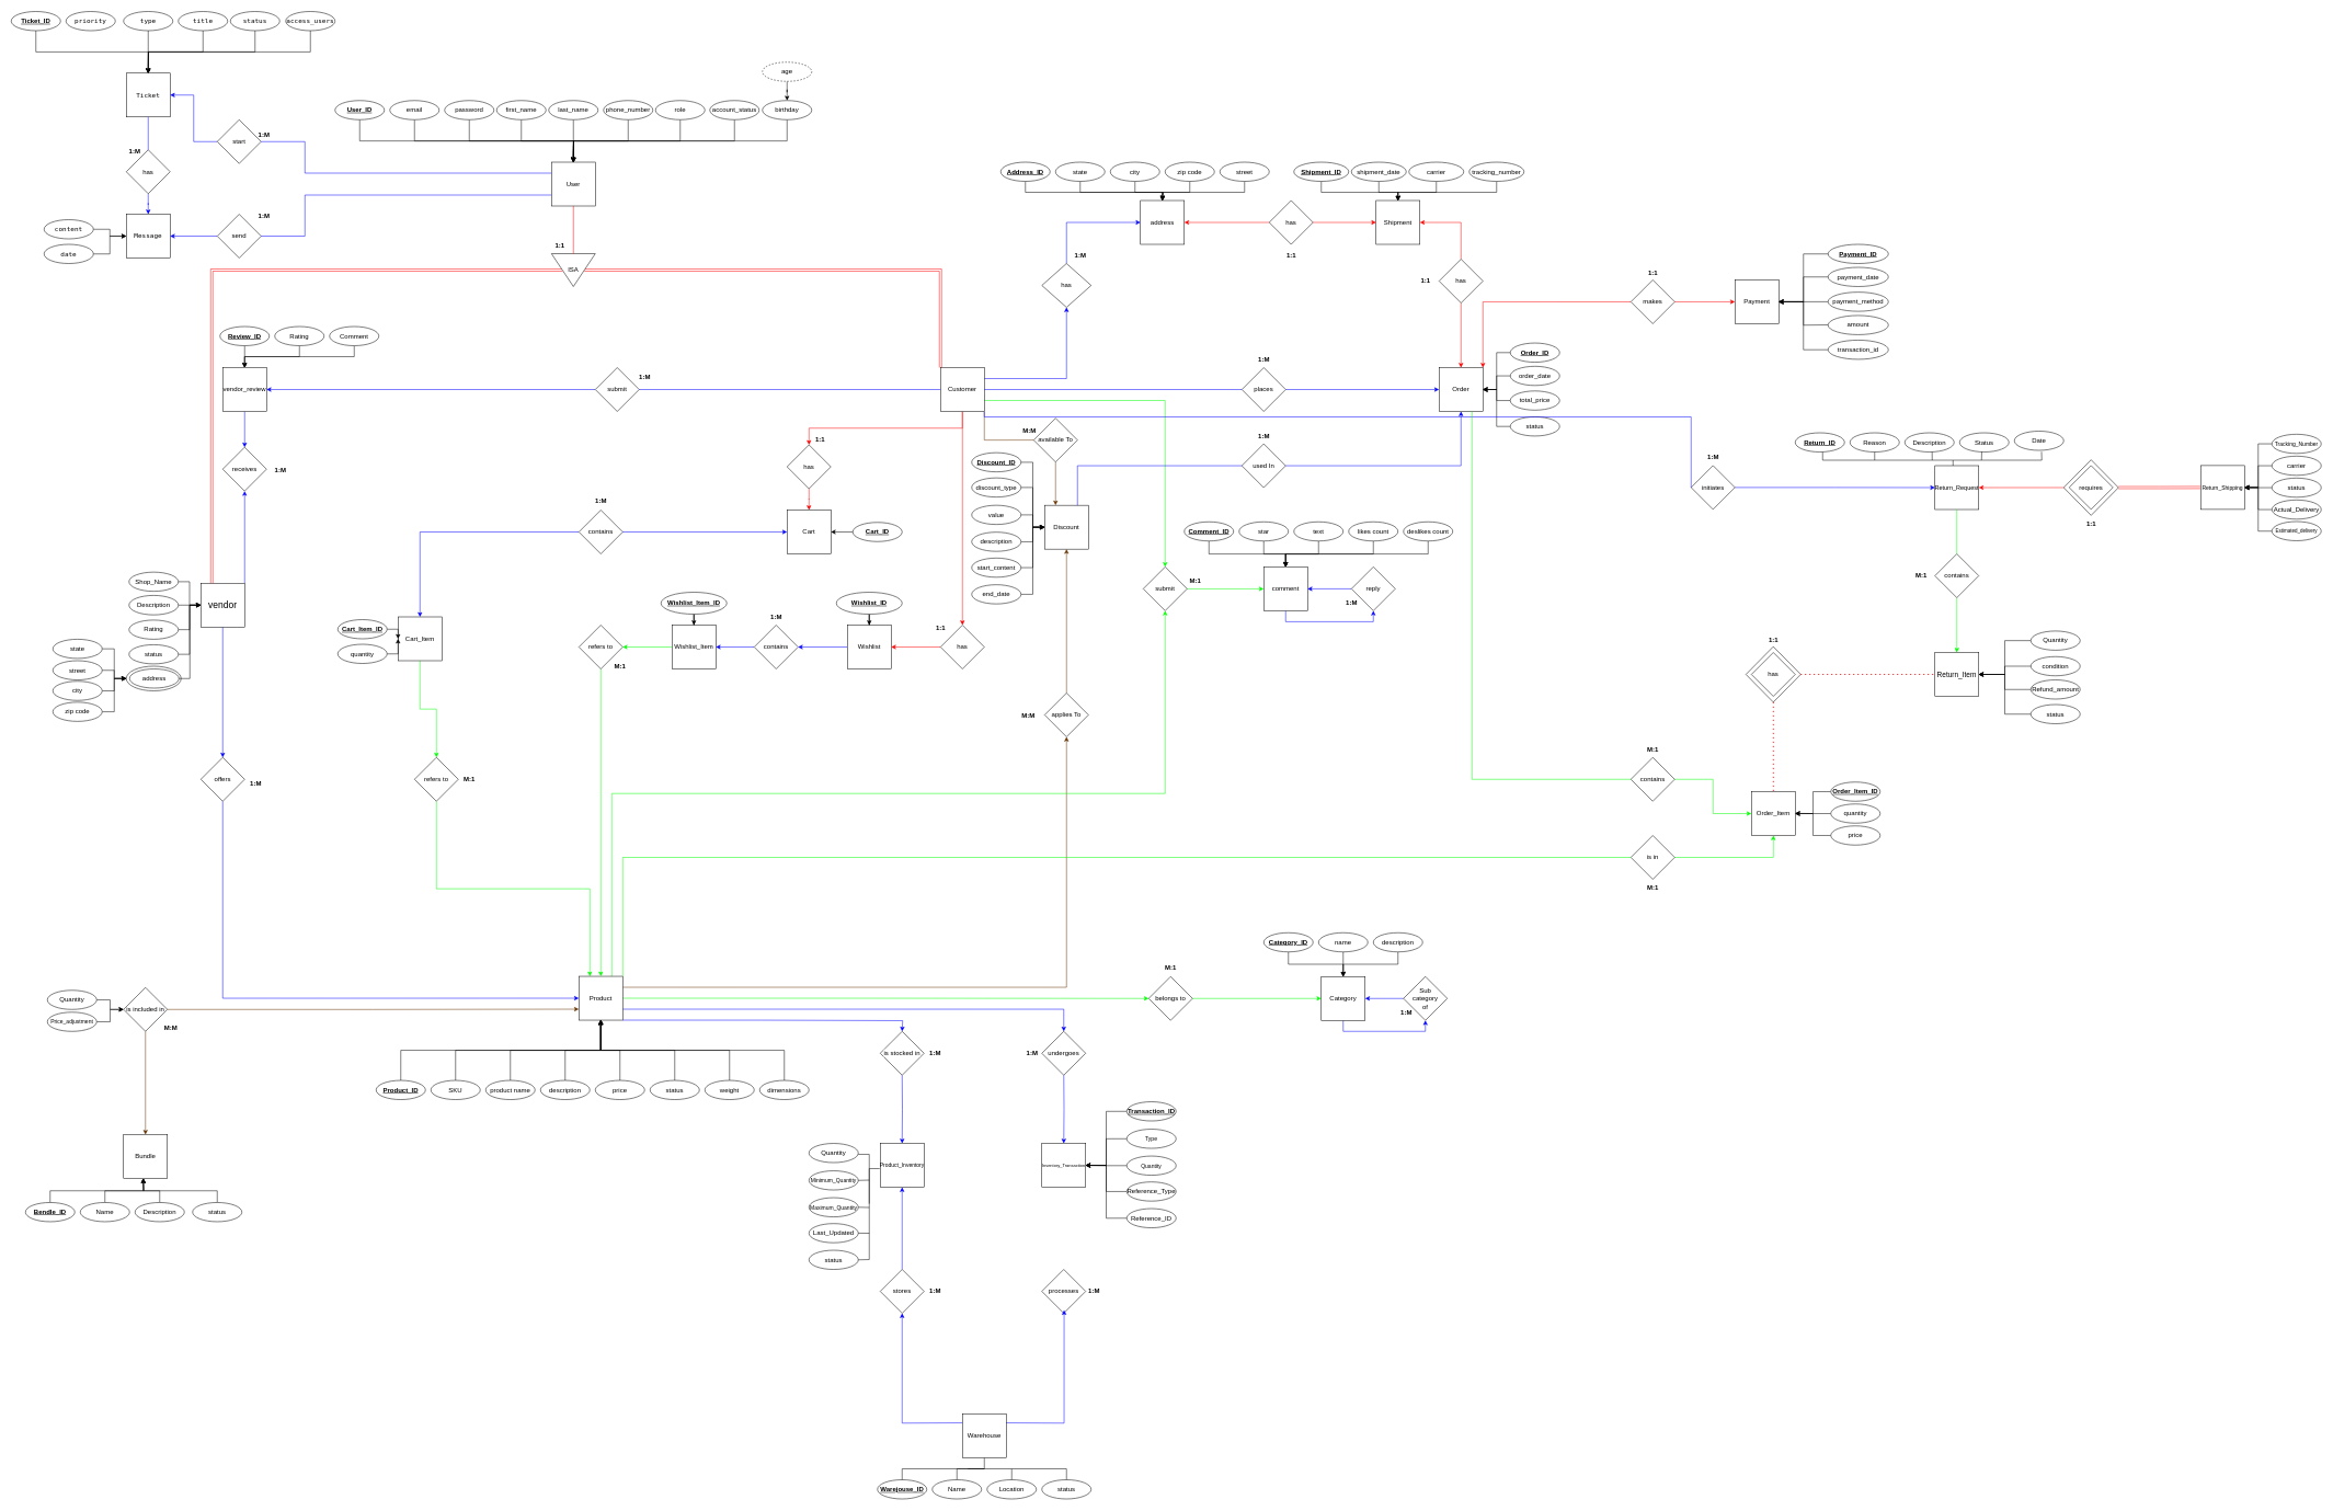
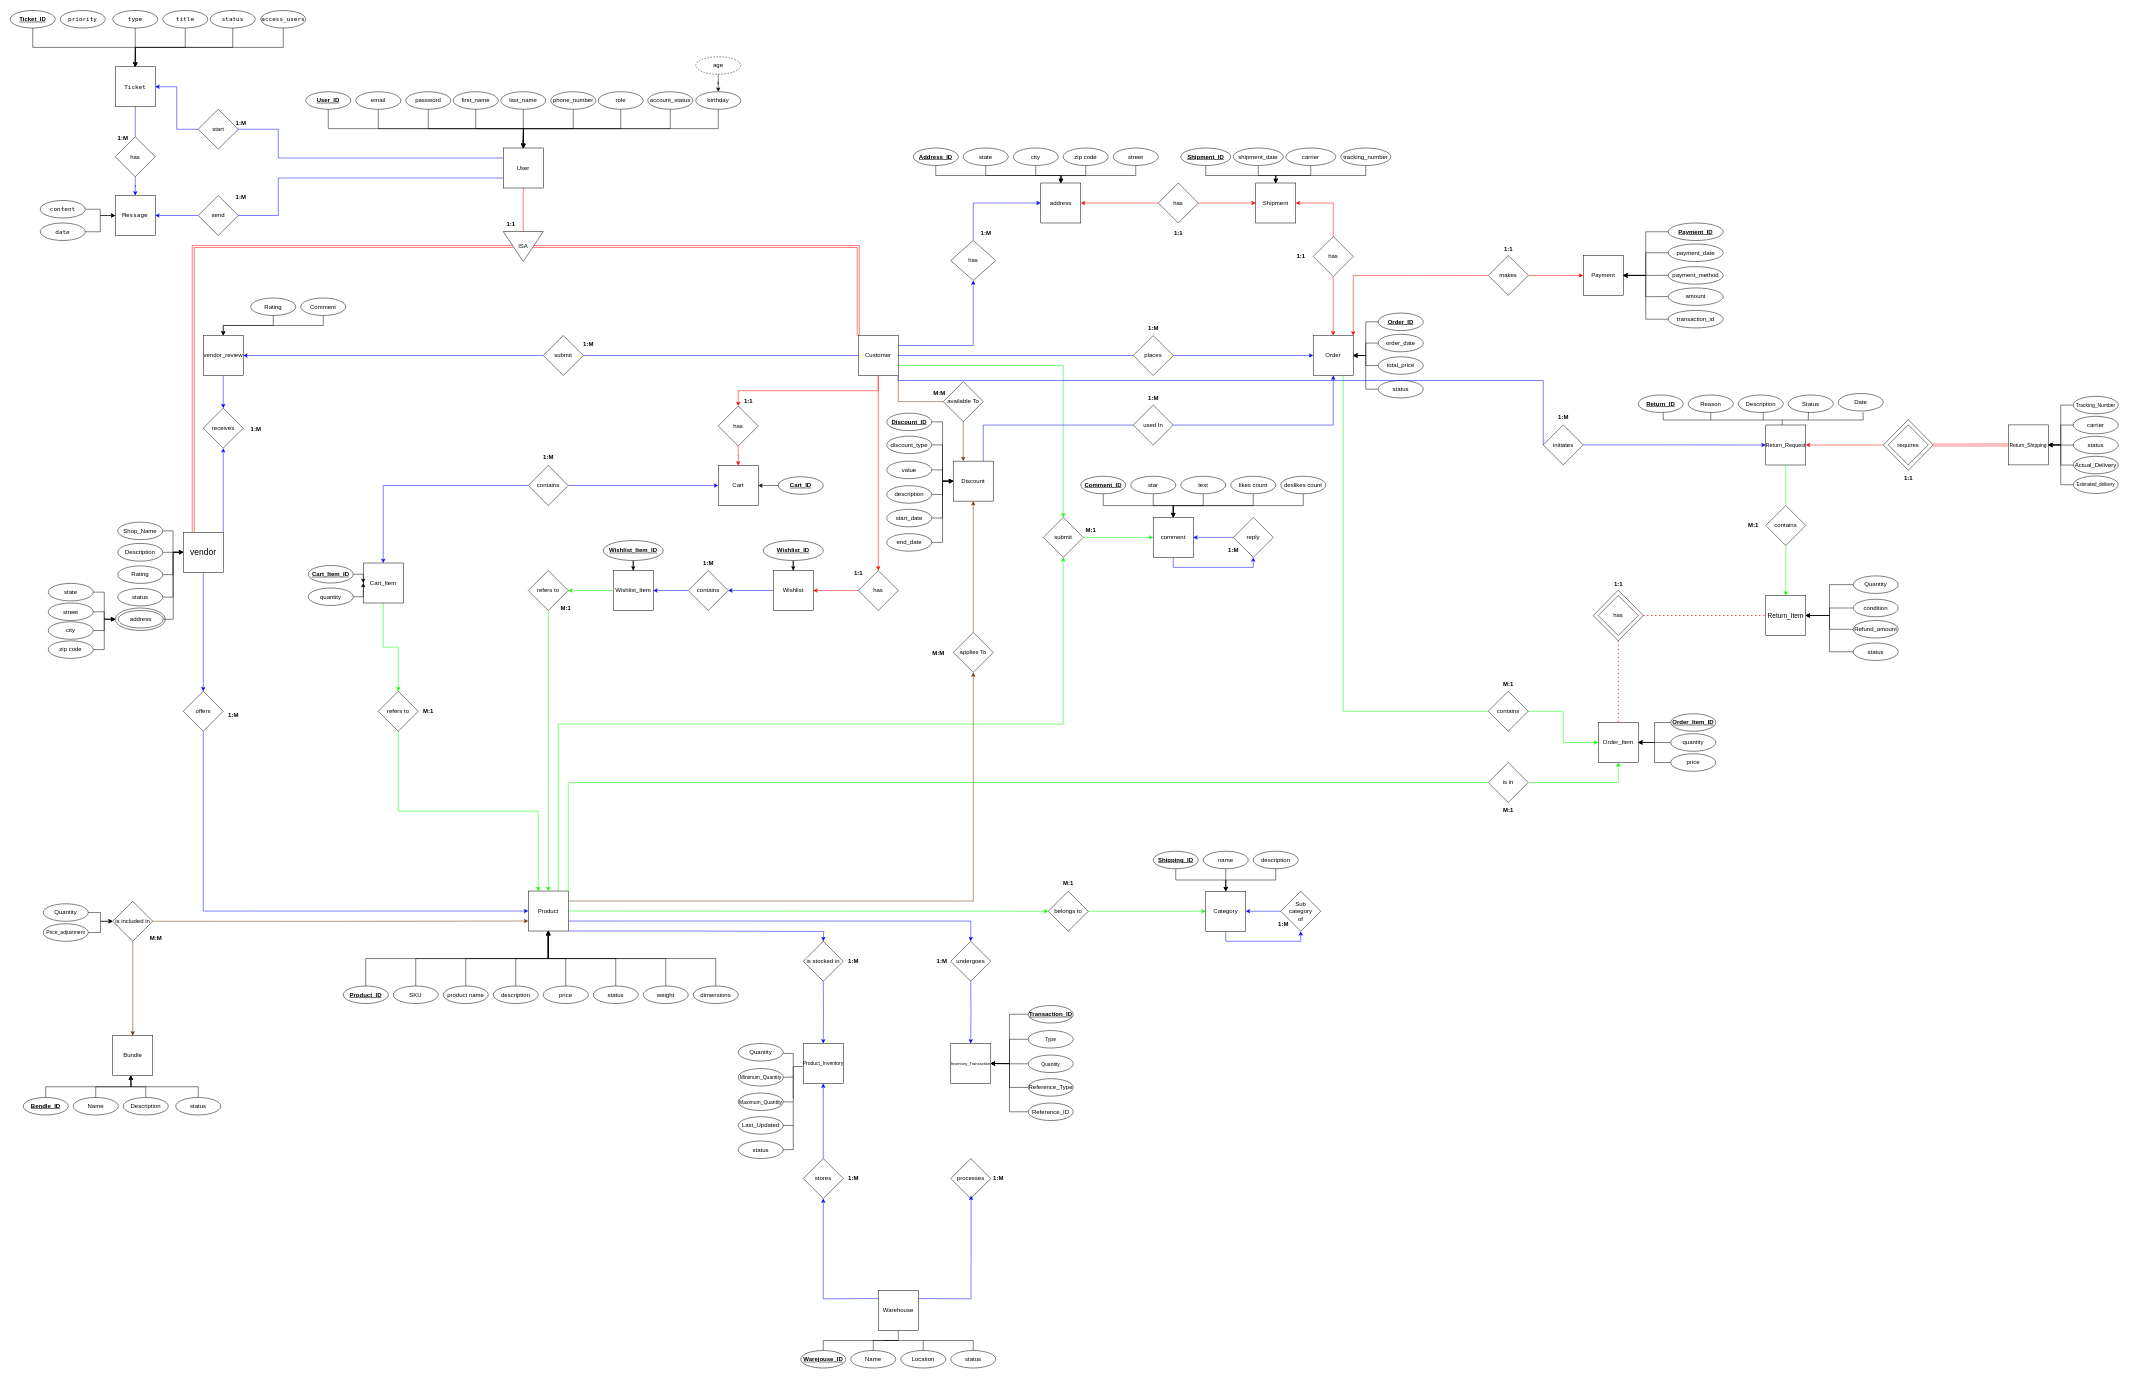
- <mxCell id="233" value="&lt;b&gt;&lt;u&gt;Review_ID&lt;/u&gt;&lt;/b&gt;" style="ellipse;whiteSpace=wrap;html=1;" parent="1" vertex="1"><mxGeometry x="401" y="595" width="90" height="35" as="geometry" /></mxCell>
- <mxCell id="232" style="edgeStyle=orthogonalEdgeStyle;rounded=0;orthogonalLoop=1;jettySize=auto;html=1;exitX=0.5;exitY=1;exitDx=0;exitDy=0;entryX=0.5;entryY=0;entryDx=0;entryDy=0;" parent="1" source="233" target="215" edge="1"><mxGeometry relative="1" as="geometry" /></mxCell>
- <mxCell id="197" value="&lt;div&gt;start_content&lt;/div&gt;" style="ellipse;whiteSpace=wrap;html=1;" parent="1" vertex="1"><mxGeometry x="1773" y="1017.62" width="90" height="35" as="geometry" /></mxCell>
+ <mxCell id="197" value="&lt;div&gt;start_date&lt;/div&gt;" style="ellipse;whiteSpace=wrap;html=1;" parent="1" vertex="1"><mxGeometry x="1773" y="1017.62" width="90" height="35" as="geometry" /></mxCell>
- <mxCell id="130" value="&lt;div&gt;&lt;b&gt;&lt;u&gt;Category_ID&lt;/u&gt;&lt;/b&gt;&lt;/div&gt;" style="ellipse;whiteSpace=wrap;html=1;" parent="1" vertex="1"><mxGeometry x="2306" y="1701.51" width="90" height="35" as="geometry" /></mxCell>
+ <mxCell id="130" value="&lt;div&gt;&lt;b&gt;&lt;u&gt;Shipping_ID&lt;/u&gt;&lt;/b&gt;&lt;/div&gt;" style="ellipse;whiteSpace=wrap;html=1;" parent="1" vertex="1"><mxGeometry x="2306" y="1701.51" width="90" height="35" as="geometry" /></mxCell>
